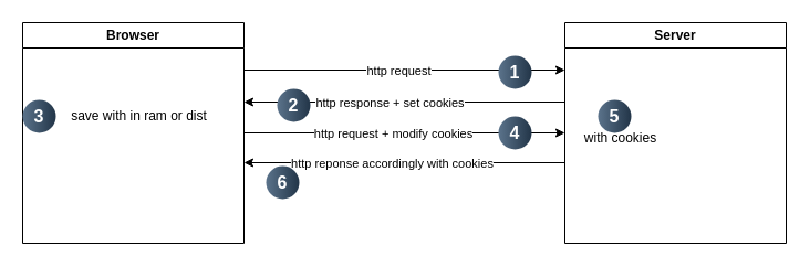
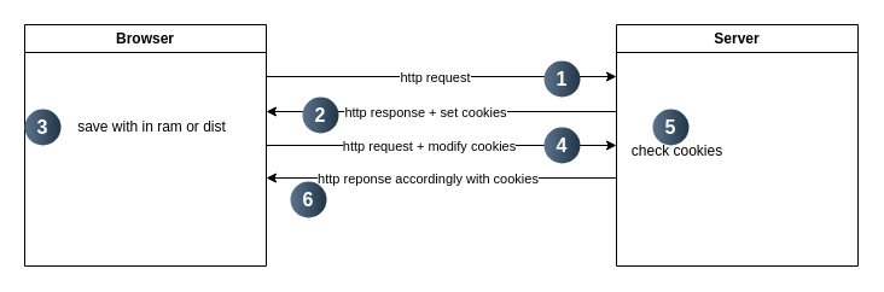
- <mxCell id="11" value="with cookies" style="text;html=1;align=center;verticalAlign=middle;resizable=0;points=[];autosize=1;strokeColor=none;fillColor=none;" parent="10" vertex="1"><mxGeometry y="90" width="100" height="30" as="geometry" /></mxCell>
+ <mxCell id="11" value="check cookies" style="text;html=1;align=center;verticalAlign=middle;resizable=0;points=[];autosize=1;strokeColor=none;fillColor=none;" parent="10" vertex="1"><mxGeometry y="90" width="100" height="30" as="geometry" /></mxCell>
